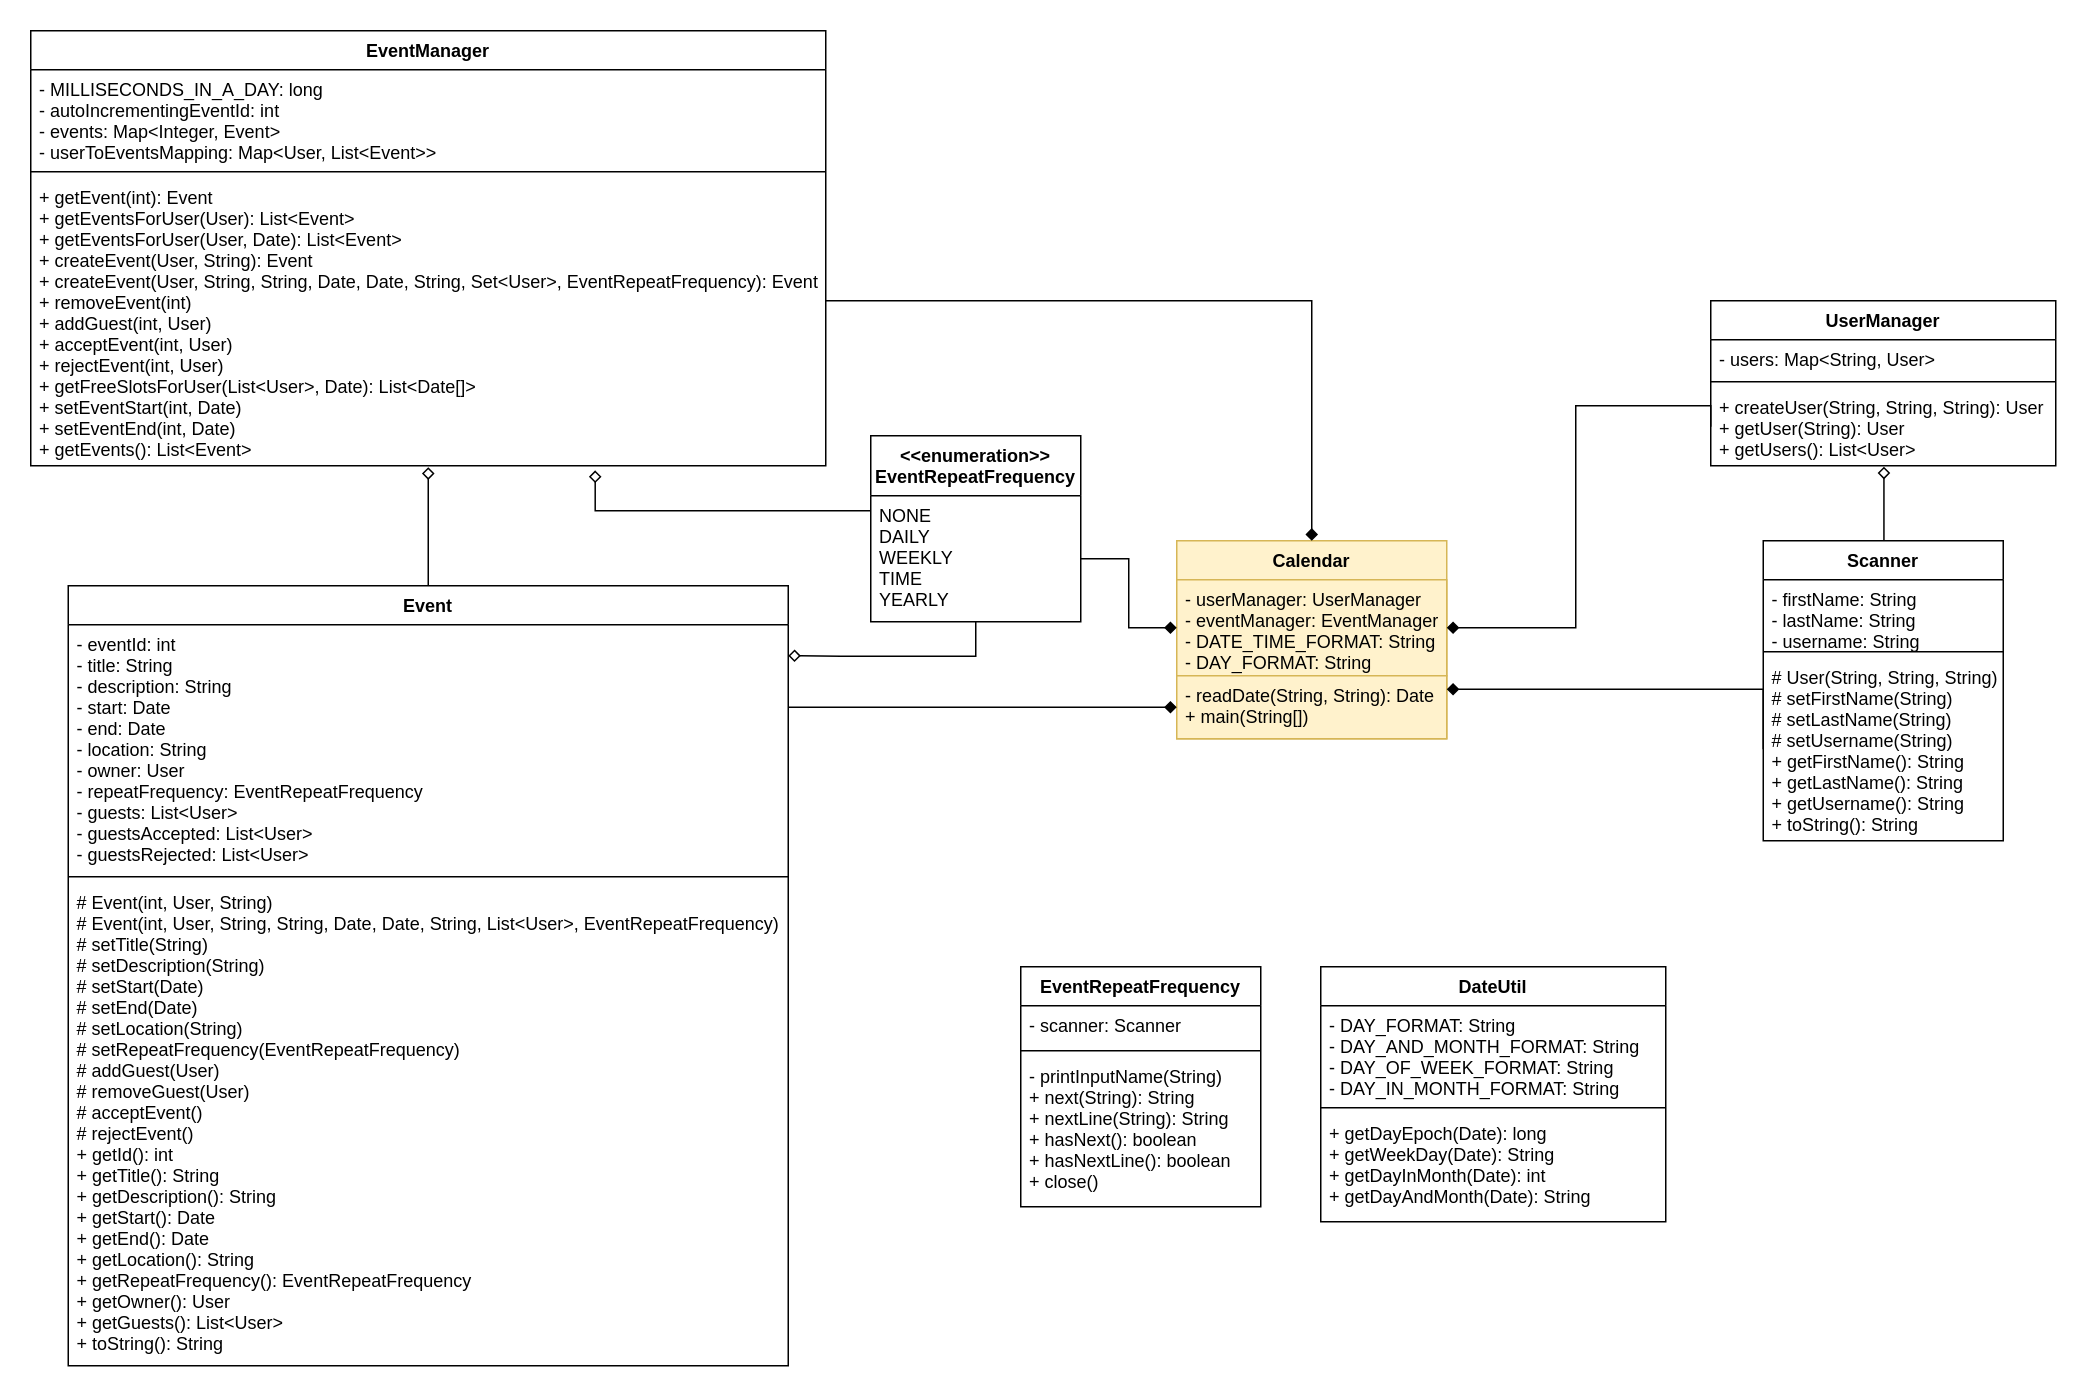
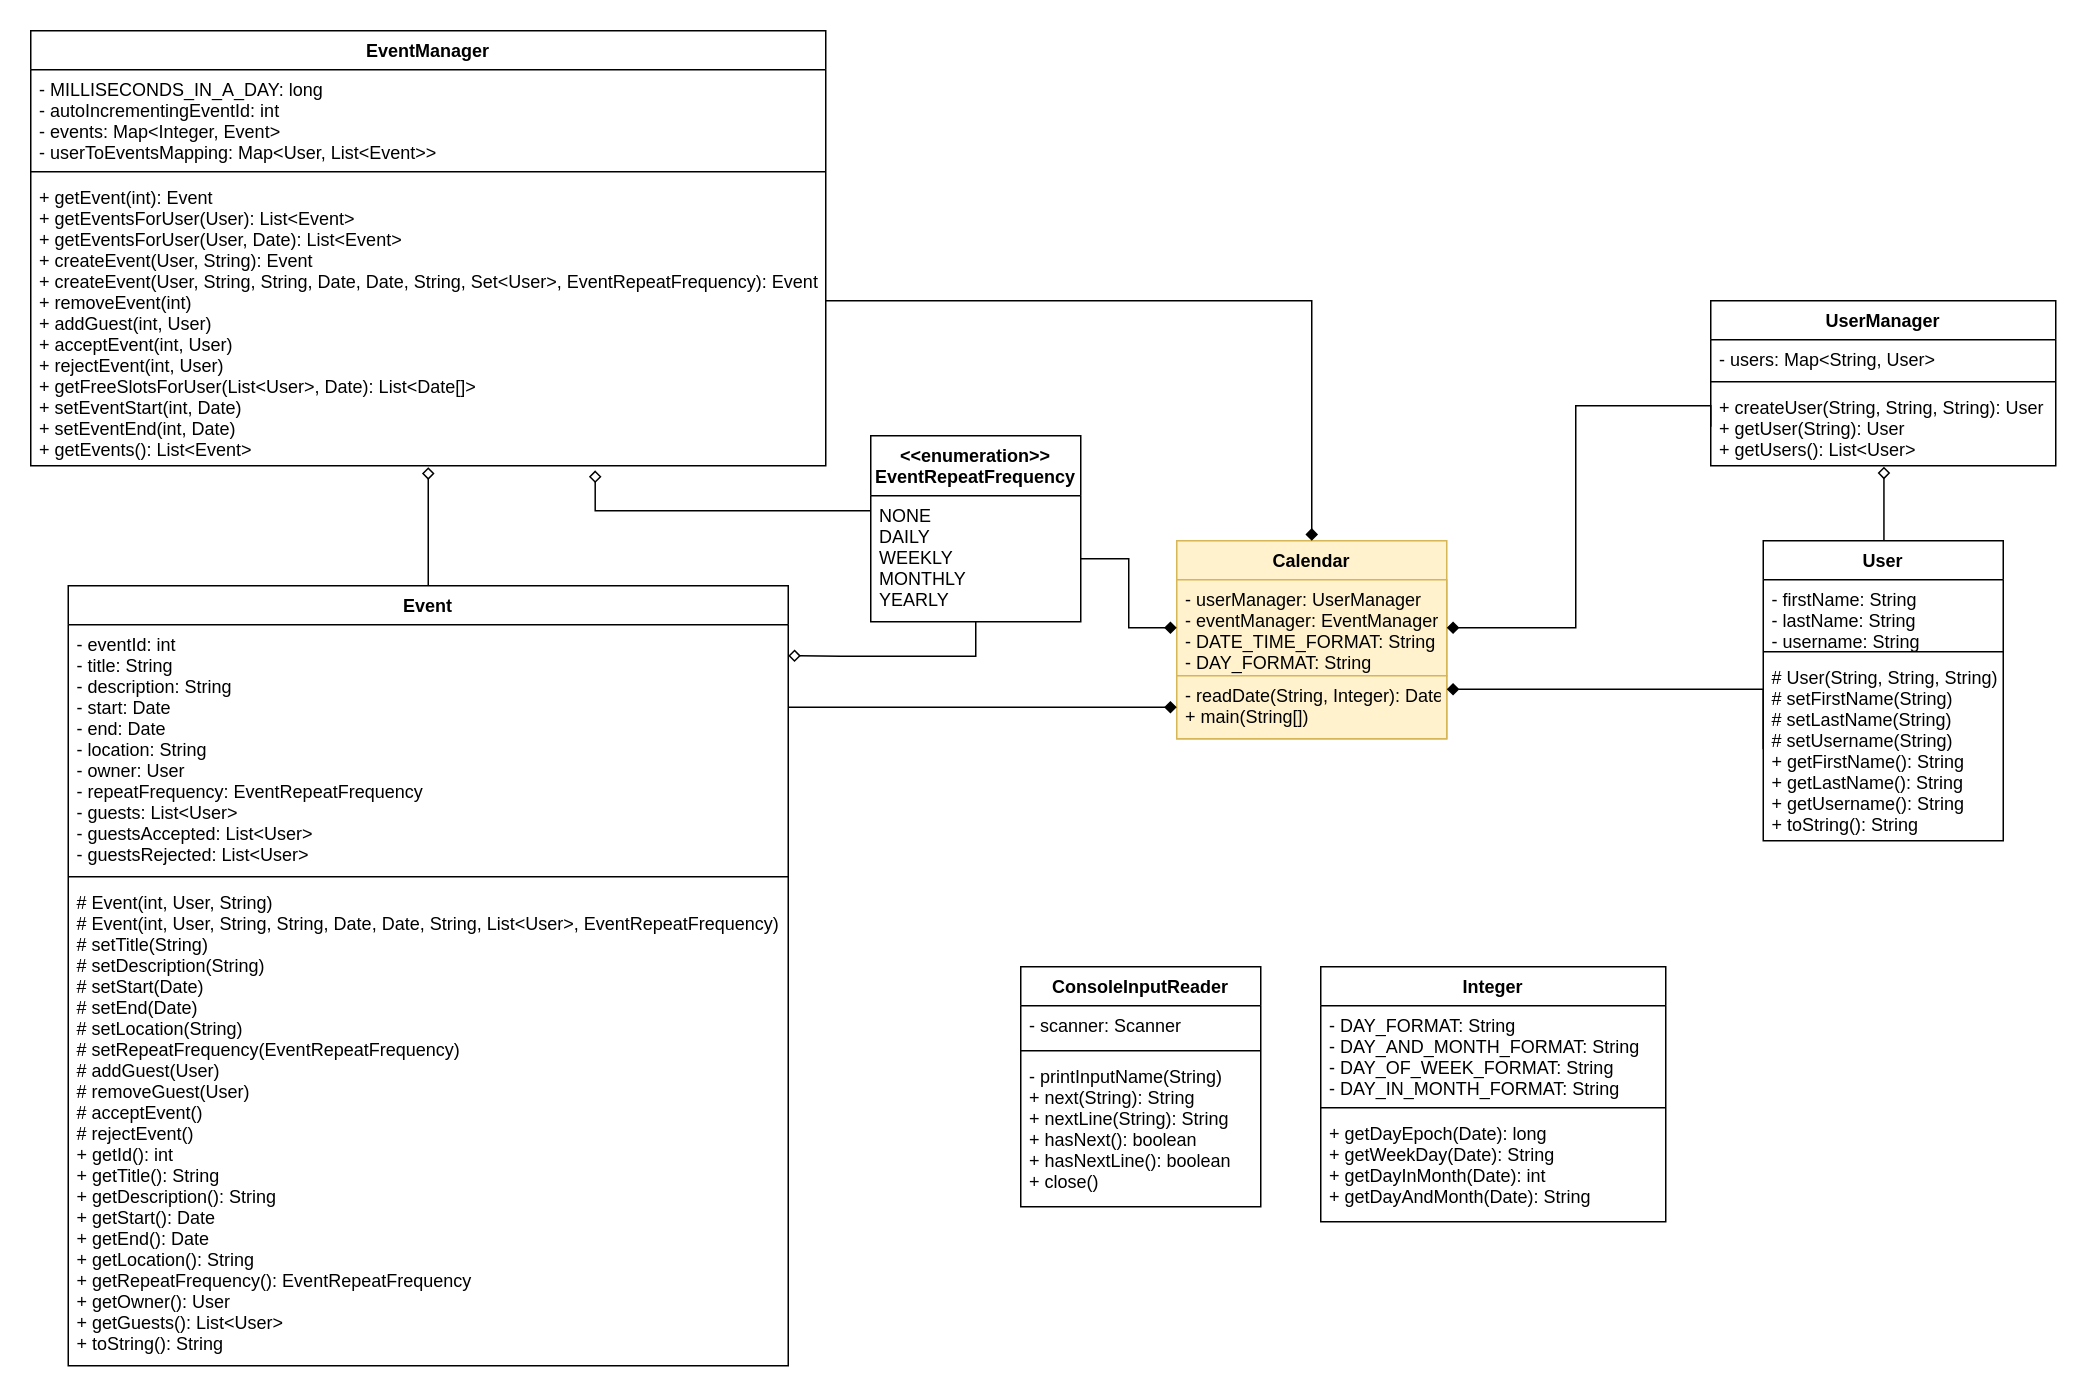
- <mxCell id="34" value="NONE&#10;DAILY&#10;WEEKLY&#10;TIME&#10;YEARLY" style="text;strokeColor=none;fillColor=none;align=left;verticalAlign=top;spacingLeft=4;spacingRight=4;overflow=hidden;rotatable=0;points=[[0,0.5],[1,0.5]];portConstraint=eastwest;" vertex="1" parent="33"><mxGeometry y="40" width="140" height="84" as="geometry" /></mxCell>
+ <mxCell id="34" value="NONE&#10;DAILY&#10;WEEKLY&#10;MONTHLY&#10;YEARLY" style="text;strokeColor=none;fillColor=none;align=left;verticalAlign=top;spacingLeft=4;spacingRight=4;overflow=hidden;rotatable=0;points=[[0,0.5],[1,0.5]];portConstraint=eastwest;" vertex="1" parent="33"><mxGeometry y="40" width="140" height="84" as="geometry" /></mxCell>
- <mxCell id="25" value="Scanner" style="swimlane;fontStyle=1;align=center;verticalAlign=top;childLayout=stackLayout;horizontal=1;startSize=26;horizontalStack=0;resizeParent=1;resizeParentMax=0;resizeLast=0;collapsible=1;marginBottom=0;" parent="1" vertex="1"><mxGeometry x="1175" y="360" width="160" height="200" as="geometry" /></mxCell>
+ <mxCell id="25" value="User" style="swimlane;fontStyle=1;align=center;verticalAlign=top;childLayout=stackLayout;horizontal=1;startSize=26;horizontalStack=0;resizeParent=1;resizeParentMax=0;resizeLast=0;collapsible=1;marginBottom=0;" parent="1" vertex="1"><mxGeometry x="1175" y="360" width="160" height="200" as="geometry" /></mxCell>
- <mxCell id="4" value="- readDate(String, String): Date&#10;+ main(String[])" style="text;strokeColor=#d6b656;fillColor=#fff2cc;align=left;verticalAlign=top;spacingLeft=4;spacingRight=4;overflow=hidden;rotatable=0;points=[[0,0.5],[1,0.5]];portConstraint=eastwest;" parent="2" vertex="1"><mxGeometry y="90" width="180" height="42" as="geometry" /></mxCell>
+ <mxCell id="4" value="- readDate(String, Integer): Date&#10;+ main(String[])" style="text;strokeColor=#d6b656;fillColor=#fff2cc;align=left;verticalAlign=top;spacingLeft=4;spacingRight=4;overflow=hidden;rotatable=0;points=[[0,0.5],[1,0.5]];portConstraint=eastwest;" parent="2" vertex="1"><mxGeometry y="90" width="180" height="42" as="geometry" /></mxCell>
- <mxCell id="9" value="EventRepeatFrequency" style="swimlane;fontStyle=1;align=center;verticalAlign=top;childLayout=stackLayout;horizontal=1;startSize=26;horizontalStack=0;resizeParent=1;resizeParentMax=0;resizeLast=0;collapsible=1;marginBottom=0;" parent="1" vertex="1"><mxGeometry x="680" y="644" width="160" height="160" as="geometry" /></mxCell>
+ <mxCell id="9" value="ConsoleInputReader" style="swimlane;fontStyle=1;align=center;verticalAlign=top;childLayout=stackLayout;horizontal=1;startSize=26;horizontalStack=0;resizeParent=1;resizeParentMax=0;resizeLast=0;collapsible=1;marginBottom=0;" parent="1" vertex="1"><mxGeometry x="680" y="644" width="160" height="160" as="geometry" /></mxCell>
- <mxCell id="29" value="DateUtil" style="swimlane;fontStyle=1;align=center;verticalAlign=top;childLayout=stackLayout;horizontal=1;startSize=26;horizontalStack=0;resizeParent=1;resizeParentMax=0;resizeLast=0;collapsible=1;marginBottom=0;" vertex="1" parent="1"><mxGeometry x="880" y="644" width="230" height="170" as="geometry" /></mxCell>
+ <mxCell id="29" value="Integer" style="swimlane;fontStyle=1;align=center;verticalAlign=top;childLayout=stackLayout;horizontal=1;startSize=26;horizontalStack=0;resizeParent=1;resizeParentMax=0;resizeLast=0;collapsible=1;marginBottom=0;" vertex="1" parent="1"><mxGeometry x="880" y="644" width="230" height="170" as="geometry" /></mxCell>
